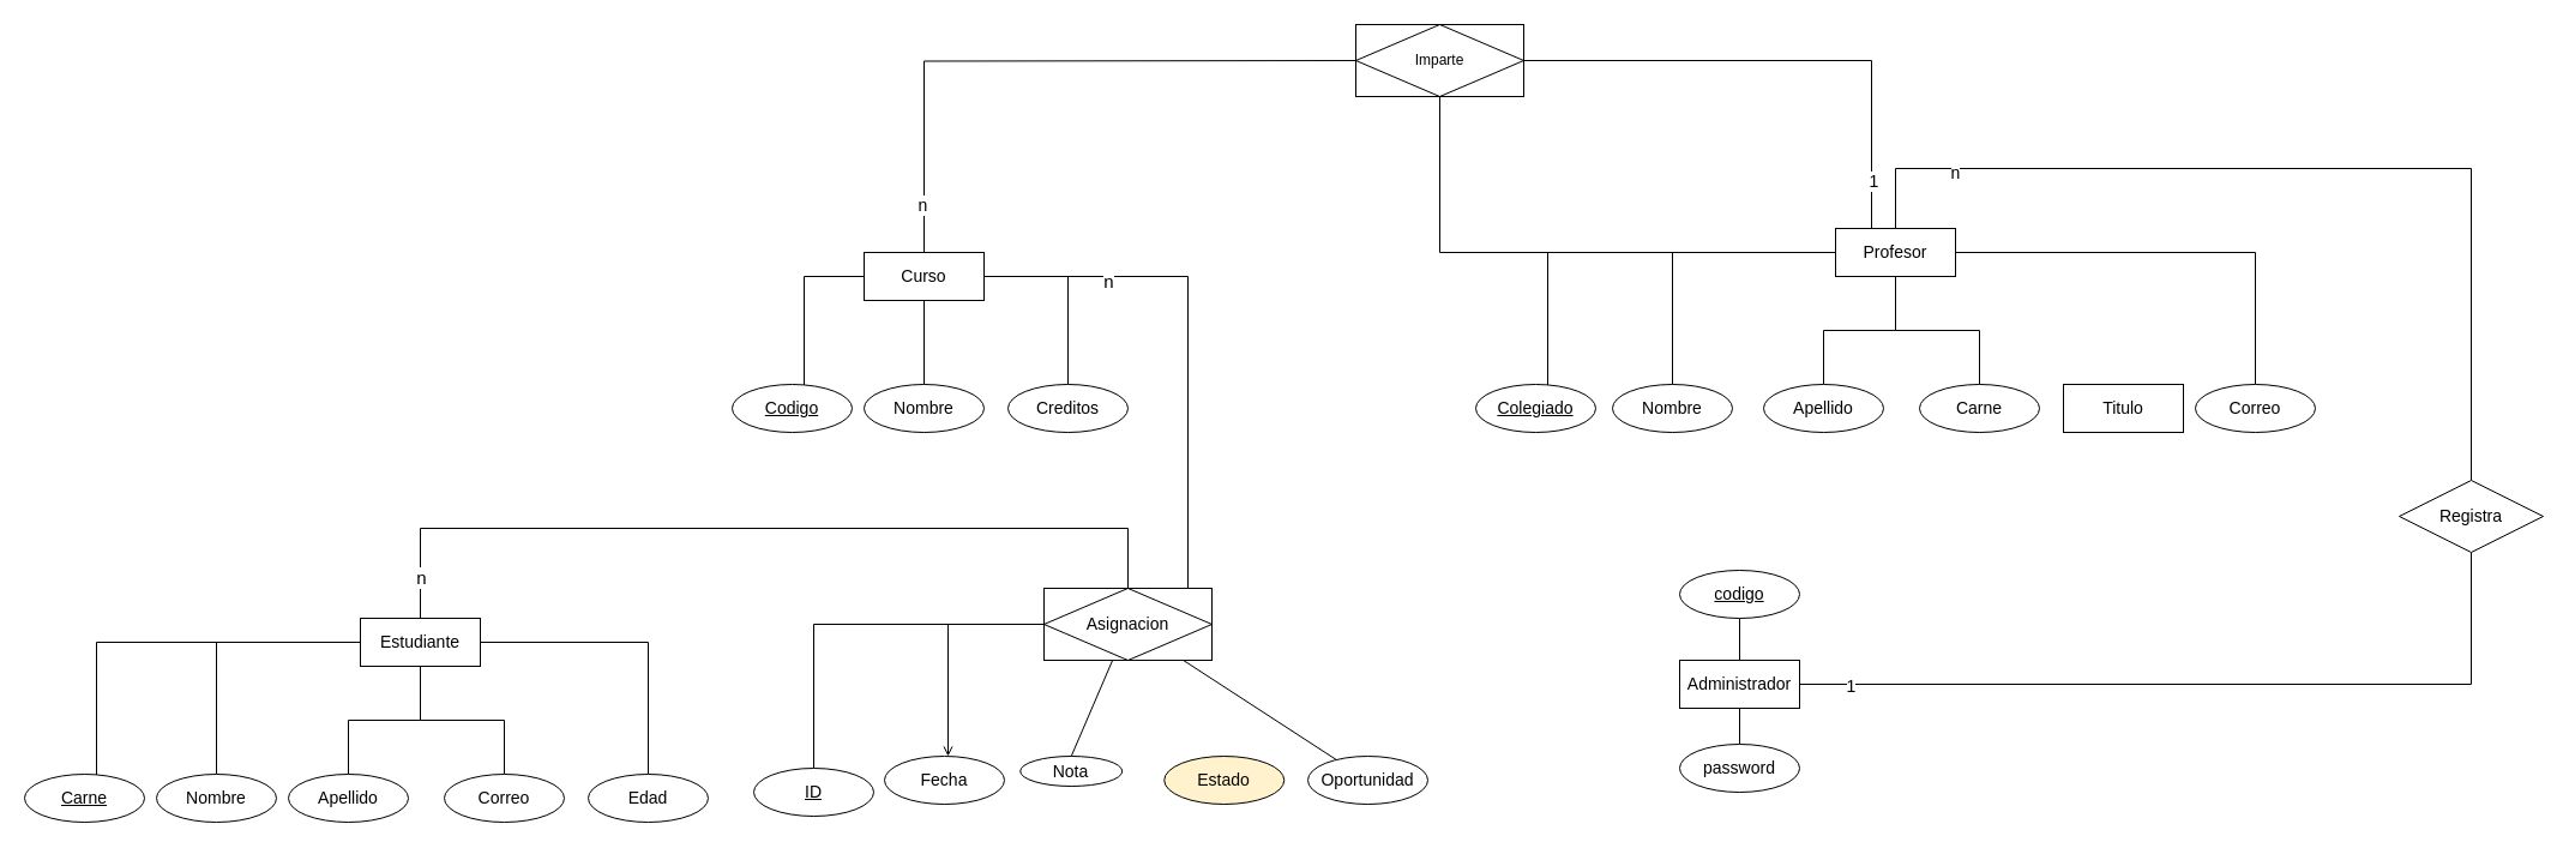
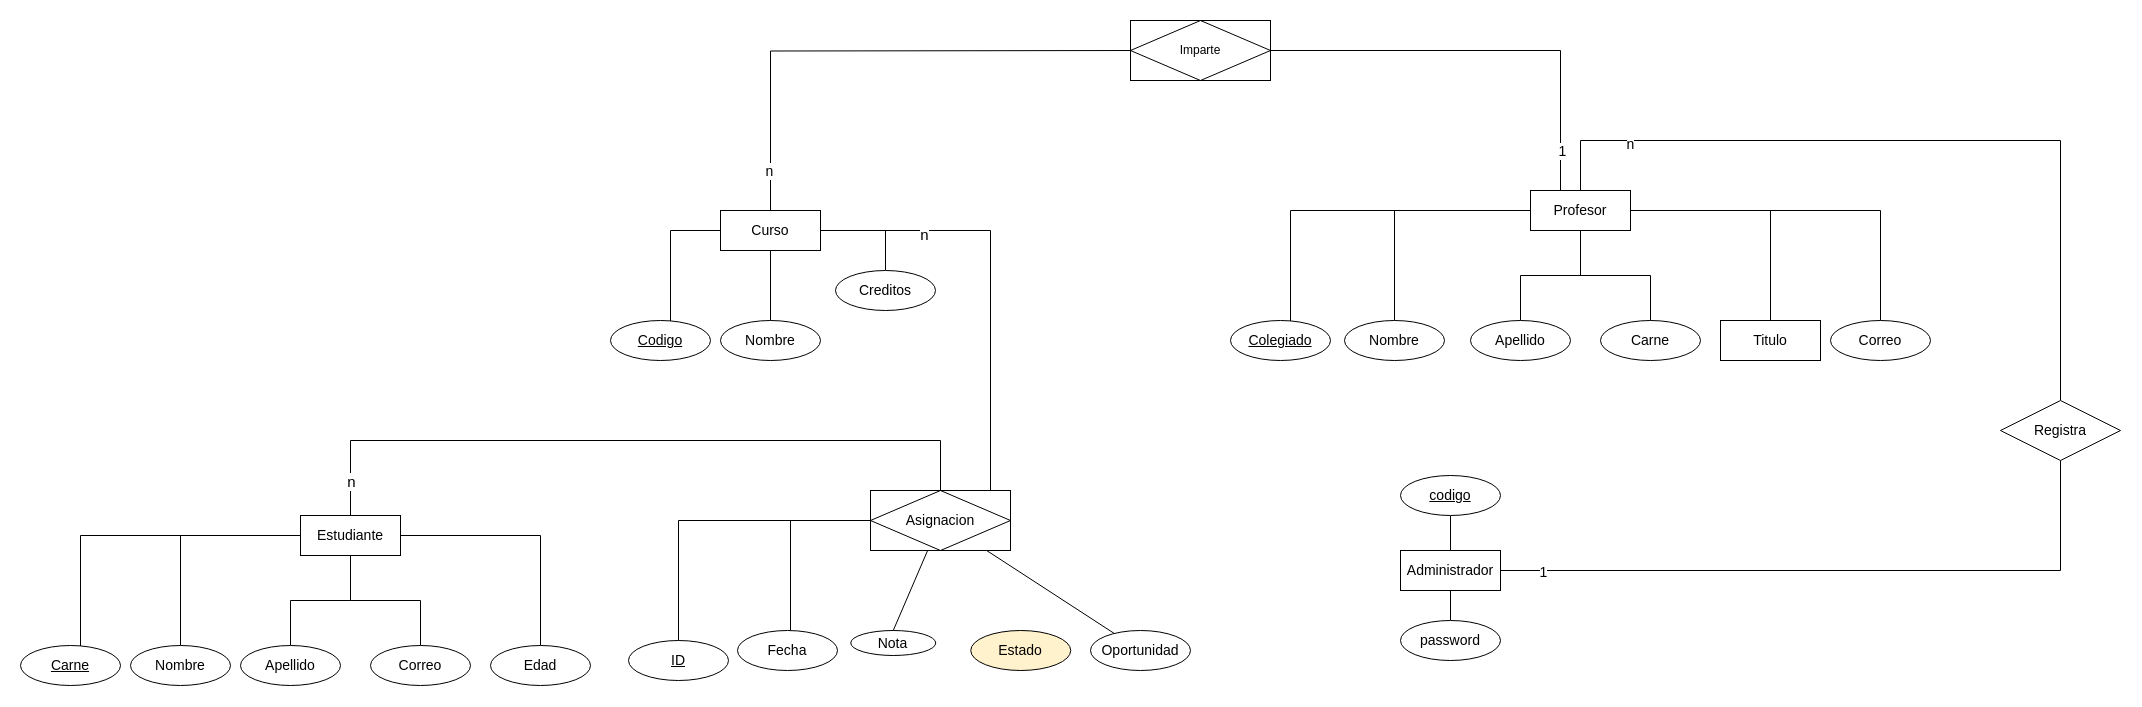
- <mxCell id="35" style="edgeStyle=orthogonalEdgeStyle;rounded=0;orthogonalLoop=1;jettySize=auto;html=1;fontSize=14;endArrow=none;endFill=0;" parent="1" source="39" target="61" edge="1"><mxGeometry relative="1" as="geometry" /></mxCell>
+ <mxCell id="35" style="edgeStyle=orthogonalEdgeStyle;rounded=0;orthogonalLoop=1;jettySize=auto;html=1;fontSize=14;endArrow=none;endFill=0;" parent="1" source="39" target="44" edge="1"><mxGeometry relative="1" as="geometry" /></mxCell>
- <mxCell id="23" value="Creditos" style="ellipse;whiteSpace=wrap;html=1;align=center;fontSize=14;" parent="1" vertex="1"><mxGeometry x="840" y="320" width="100" height="40" as="geometry" /></mxCell>
+ <mxCell id="23" value="Creditos" style="ellipse;whiteSpace=wrap;html=1;align=center;fontSize=14;" parent="1" vertex="1"><mxGeometry x="835" y="270" width="100" height="40" as="geometry" /></mxCell>
- <mxCell id="25" style="edgeStyle=orthogonalEdgeStyle;rounded=0;orthogonalLoop=1;jettySize=auto;html=1;fontSize=14;endArrow=open;endFill=0;" parent="1" source="28" target="29" edge="1"><mxGeometry relative="1" as="geometry"><Array as="points"><mxPoint x="790" y="520" /></Array></mxGeometry></mxCell>
+ <mxCell id="25" style="edgeStyle=orthogonalEdgeStyle;rounded=0;orthogonalLoop=1;jettySize=auto;html=1;fontSize=14;endArrow=none;endFill=0;" parent="1" source="28" target="29" edge="1"><mxGeometry relative="1" as="geometry"><Array as="points"><mxPoint x="790" y="520" /></Array></mxGeometry></mxCell>
